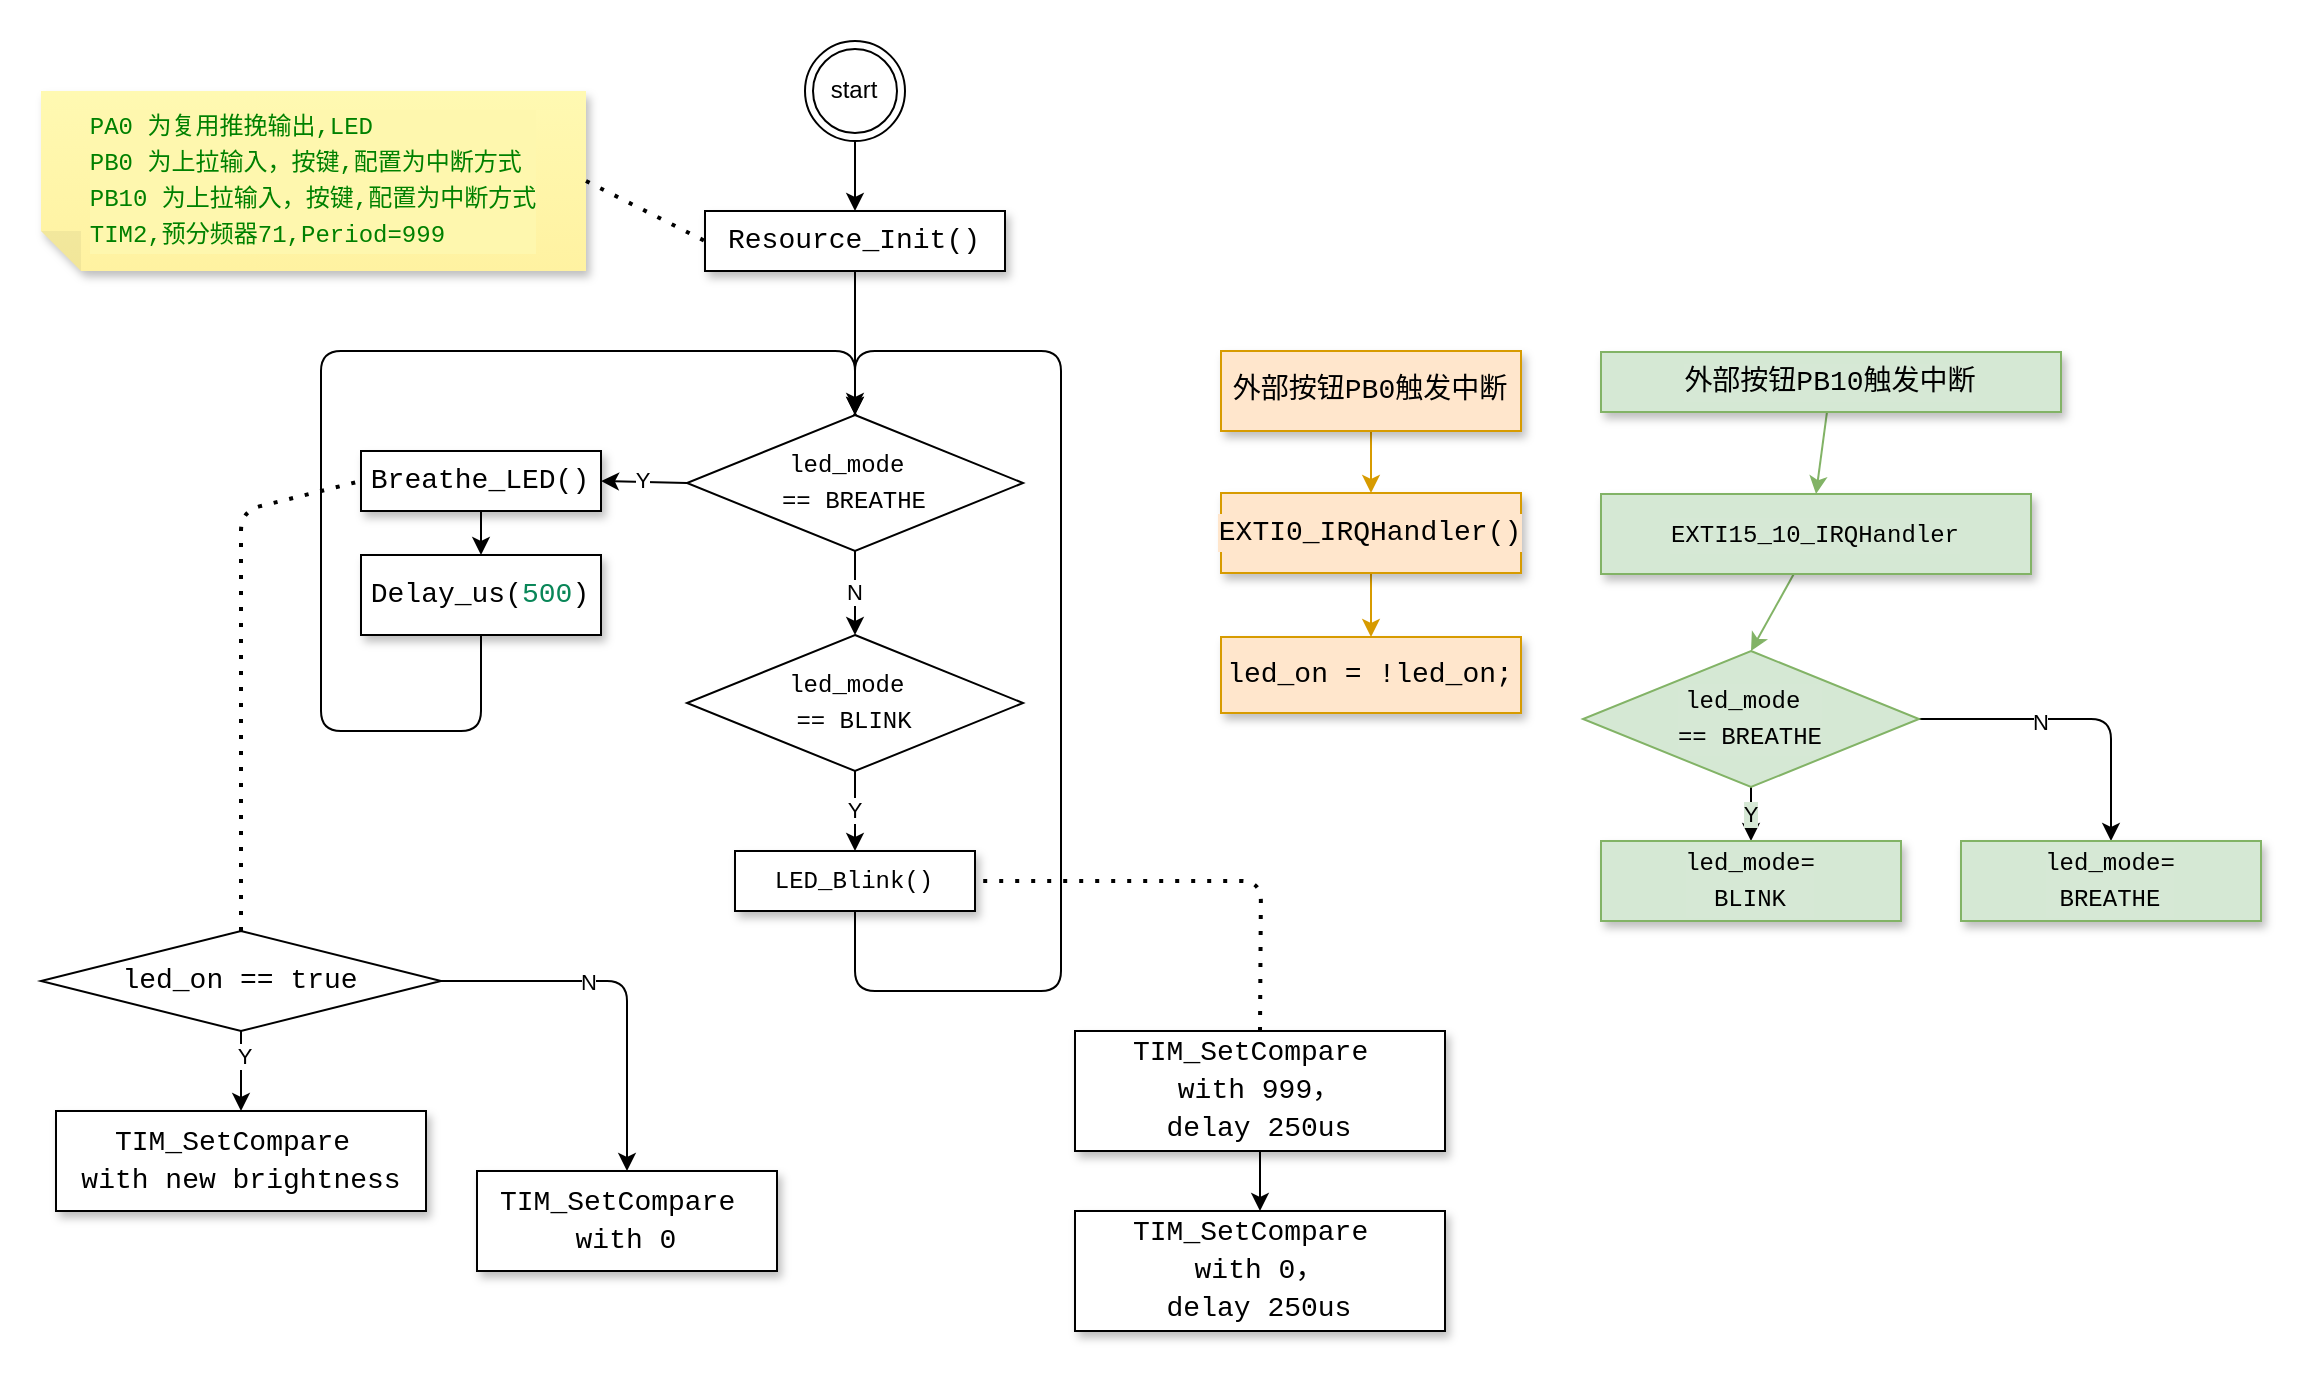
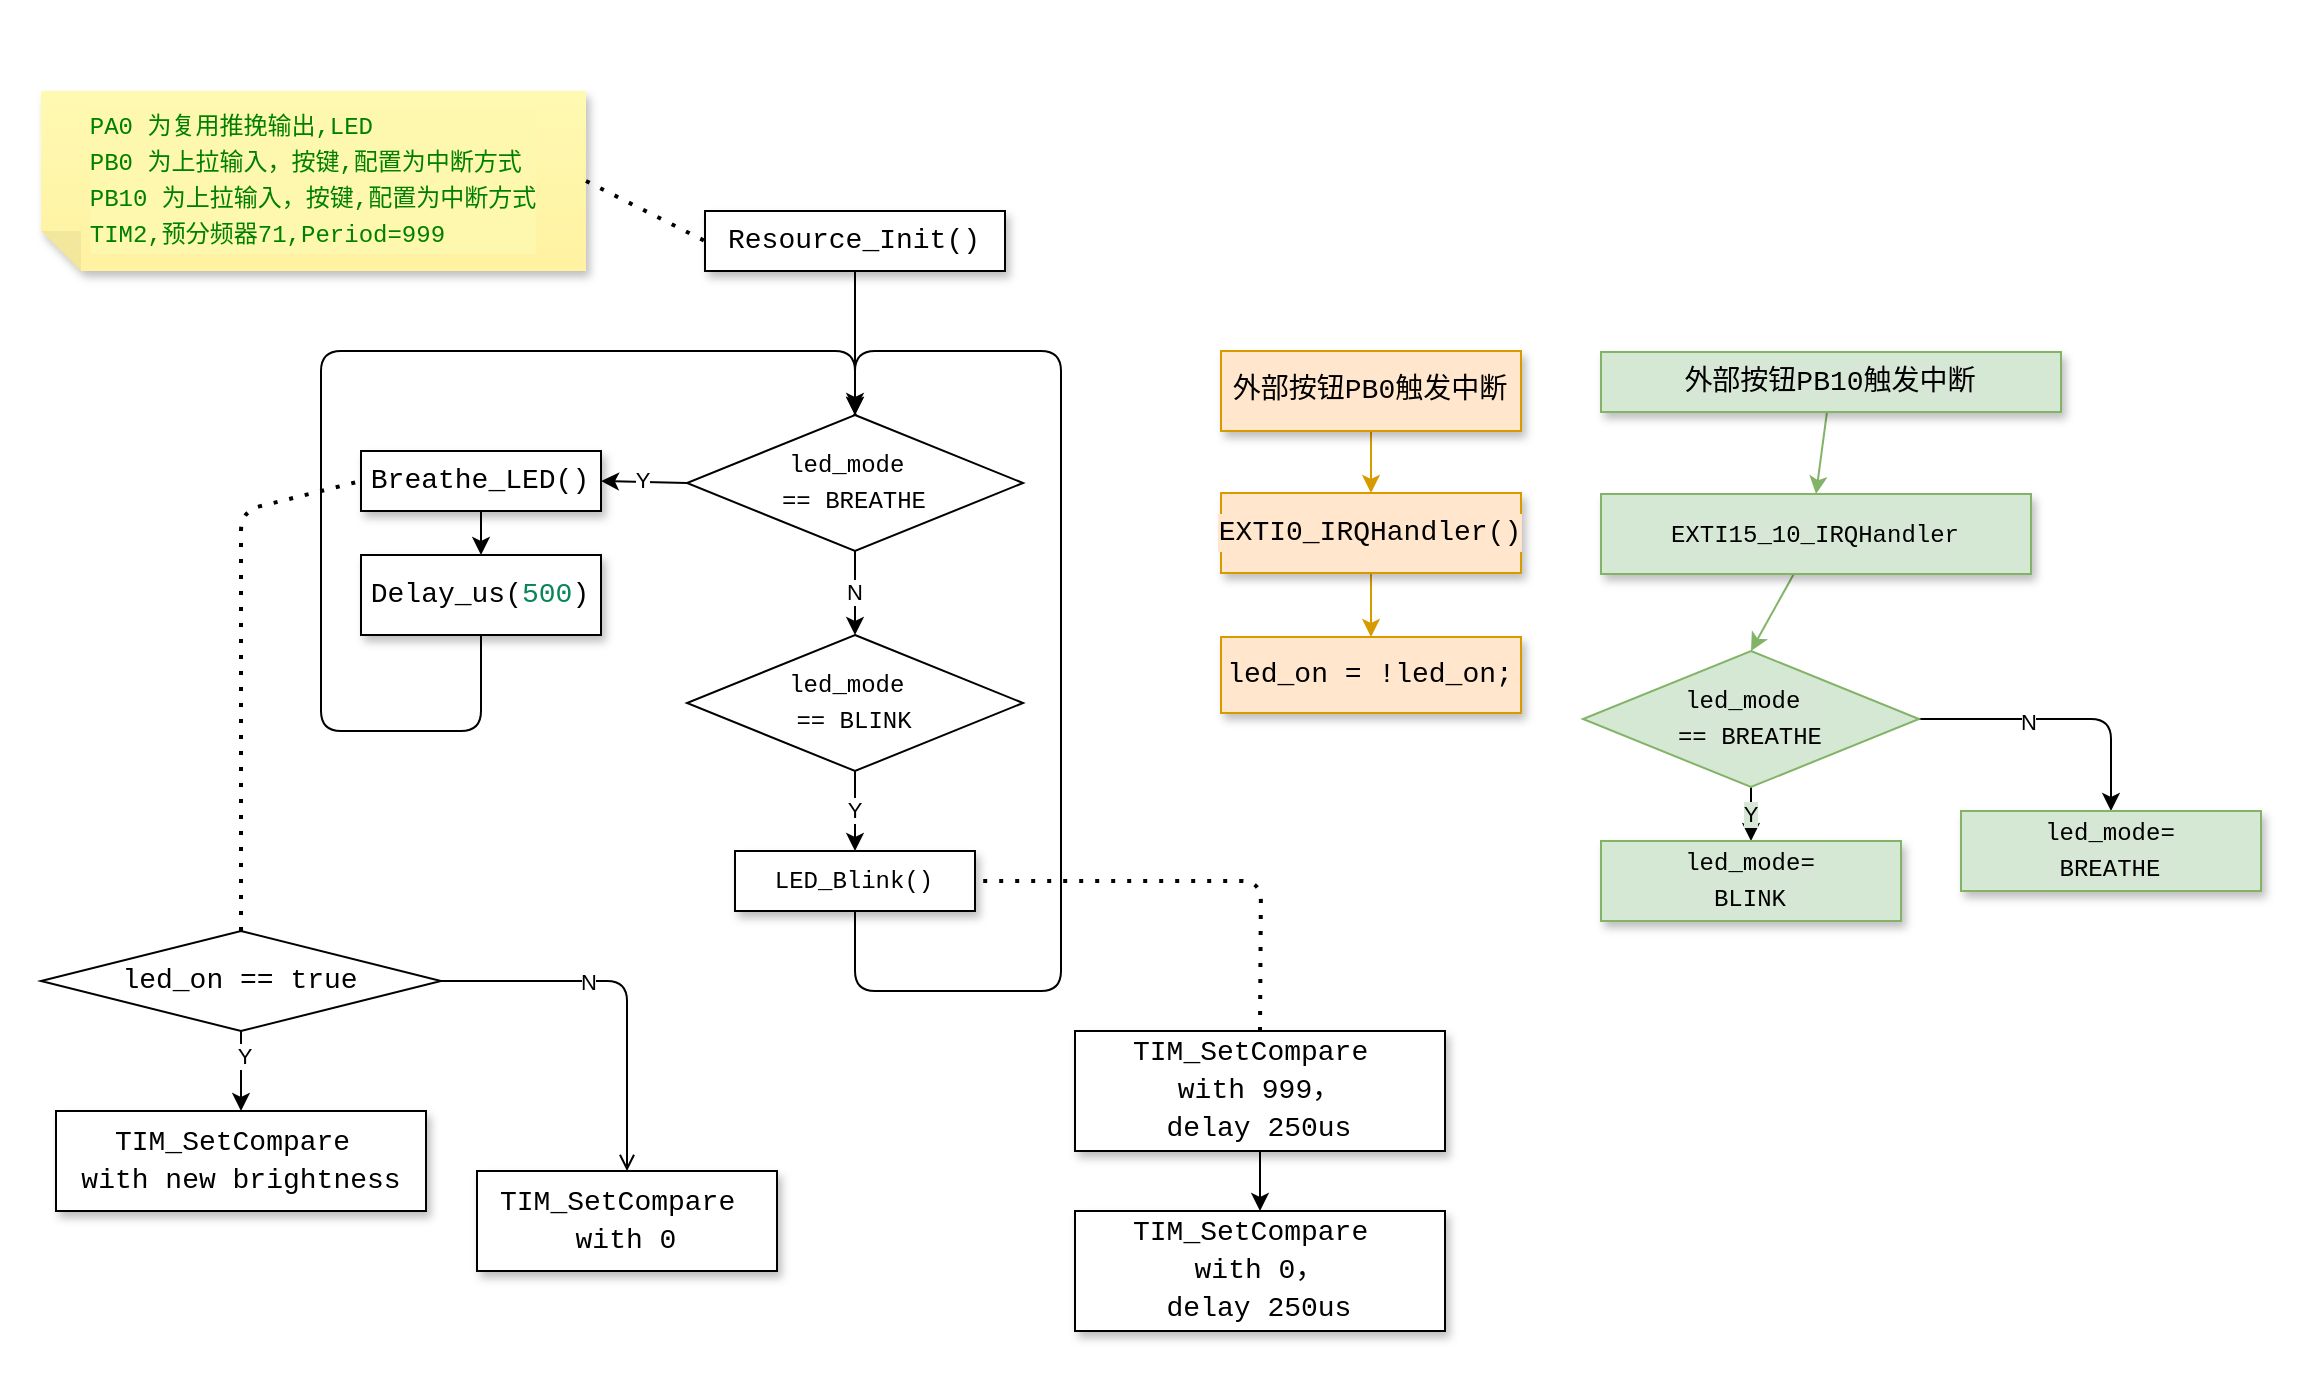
- <mxCell id="34" value="start" style="ellipse;shape=doubleEllipse;whiteSpace=wrap;html=1;aspect=fixed;" parent="1" vertex="1"><mxGeometry x="402" y="20" width="50" height="50" as="geometry" /></mxCell>
- <mxCell id="33" style="edgeStyle=none;html=1;entryX=0.5;entryY=0;entryDx=0;entryDy=0;" parent="1" source="34" target="3" edge="1"><mxGeometry relative="1" as="geometry" /></mxCell>
- <mxCell id="44" value="&lt;div style=&quot;font-family: Consolas, &amp;quot;Courier New&amp;quot;, monospace; font-size: 14px; line-height: 19px;&quot;&gt;&lt;div style=&quot;line-height: 19px;&quot;&gt;&lt;div style=&quot;font-family: Menlo, Monaco, &amp;quot;Courier New&amp;quot;, monospace; font-size: 12px; line-height: 18px;&quot;&gt;led_mode=&lt;/div&gt;&lt;div style=&quot;font-family: Menlo, Monaco, &amp;quot;Courier New&amp;quot;, monospace; font-size: 12px; line-height: 18px;&quot;&gt;BREATHE&lt;/div&gt;&lt;/div&gt;&lt;/div&gt;" style="whiteSpace=wrap;html=1;shadow=1;fillColor=#d5e8d4;strokeColor=#82b366;labelBackgroundColor=#d6e8d5;" parent="1" vertex="1"><mxGeometry x="980" y="420" width="150" height="40" as="geometry" /></mxCell>
+ <mxCell id="44" value="&lt;div style=&quot;font-family: Consolas, &amp;quot;Courier New&amp;quot;, monospace; font-size: 14px; line-height: 19px;&quot;&gt;&lt;div style=&quot;line-height: 19px;&quot;&gt;&lt;div style=&quot;font-family: Menlo, Monaco, &amp;quot;Courier New&amp;quot;, monospace; font-size: 12px; line-height: 18px;&quot;&gt;led_mode=&lt;/div&gt;&lt;div style=&quot;font-family: Menlo, Monaco, &amp;quot;Courier New&amp;quot;, monospace; font-size: 12px; line-height: 18px;&quot;&gt;BREATHE&lt;/div&gt;&lt;/div&gt;&lt;/div&gt;" style="whiteSpace=wrap;html=1;shadow=1;fillColor=#d5e8d4;strokeColor=#82b366;labelBackgroundColor=#d6e8d5;" parent="1" vertex="1"><mxGeometry x="980" y="405" width="150" height="40" as="geometry" /></mxCell>
- <mxCell id="10" style="edgeStyle=none;html=1;entryX=0.5;entryY=0;entryDx=0;entryDy=0;endArrow=classic;endFill=1;exitX=1;exitY=0.5;exitDx=0;exitDy=0;" parent="1" source="12" target="13" edge="1"><mxGeometry relative="1" as="geometry"><Array as="points"><mxPoint x="313" y="490" /></Array></mxGeometry></mxCell>
+ <mxCell id="10" style="edgeStyle=none;html=1;entryX=0.5;entryY=0;entryDx=0;entryDy=0;endArrow=open;endFill=1;exitX=1;exitY=0.5;exitDx=0;exitDy=0;" parent="1" source="12" target="13" edge="1"><mxGeometry relative="1" as="geometry"><Array as="points"><mxPoint x="313" y="490" /></Array></mxGeometry></mxCell>
